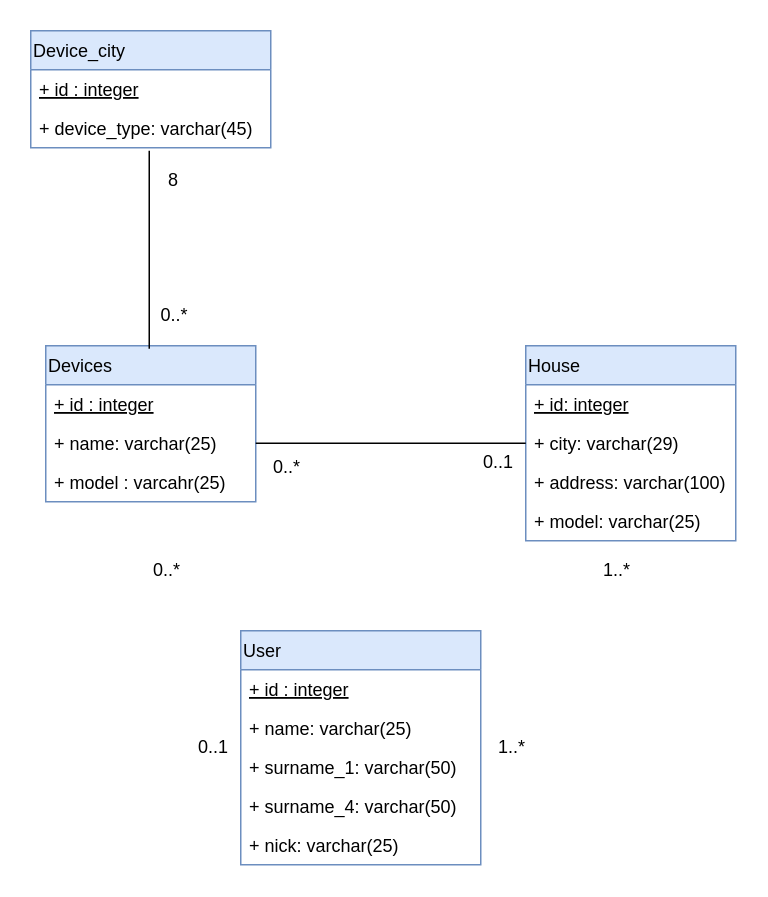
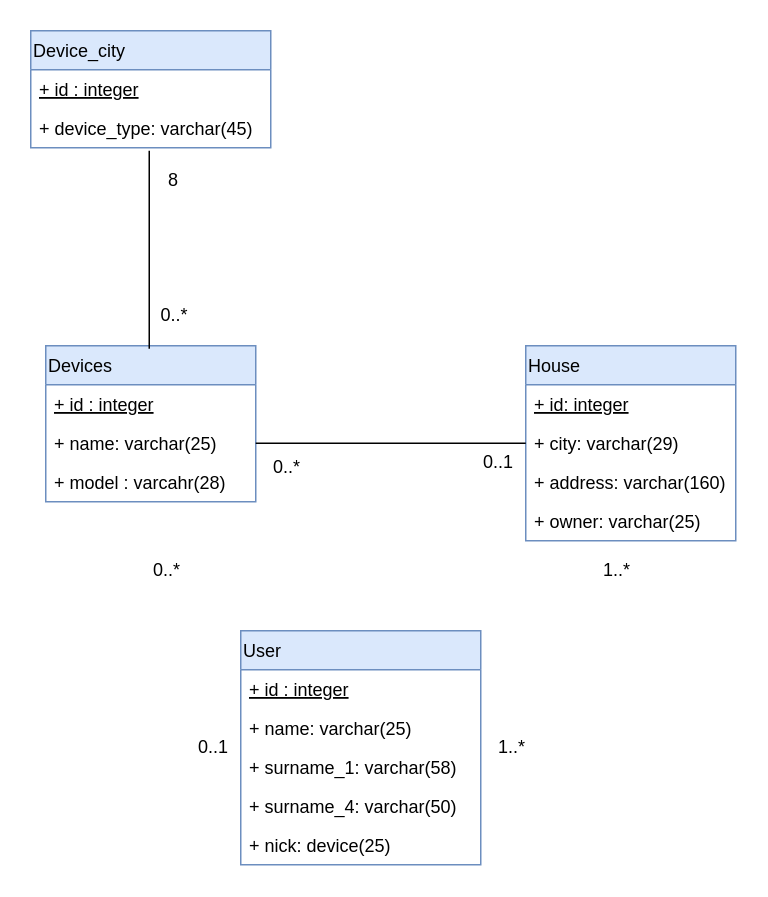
- <mxCell id="5" value="+ model : varcahr(25)" style="text;strokeColor=none;fillColor=none;align=left;verticalAlign=top;spacingLeft=4;spacingRight=4;overflow=hidden;rotatable=0;points=[[0,0.5],[1,0.5]];portConstraint=eastwest;" vertex="1" parent="2"><mxGeometry y="78" width="140" height="26" as="geometry" /></mxCell>
+ <mxCell id="5" value="+ model : varcahr(28)" style="text;strokeColor=none;fillColor=none;align=left;verticalAlign=top;spacingLeft=4;spacingRight=4;overflow=hidden;rotatable=0;points=[[0,0.5],[1,0.5]];portConstraint=eastwest;" vertex="1" parent="2"><mxGeometry y="78" width="140" height="26" as="geometry" /></mxCell>
- <mxCell id="9" value="+ address: varchar(100)&#10;" style="text;strokeColor=none;fillColor=none;align=left;verticalAlign=top;spacingLeft=4;spacingRight=4;overflow=hidden;rotatable=0;points=[[0,0.5],[1,0.5]];portConstraint=eastwest;" vertex="1" parent="6"><mxGeometry y="78" width="140" height="26" as="geometry" /></mxCell>
+ <mxCell id="9" value="+ address: varchar(160)&#10;" style="text;strokeColor=none;fillColor=none;align=left;verticalAlign=top;spacingLeft=4;spacingRight=4;overflow=hidden;rotatable=0;points=[[0,0.5],[1,0.5]];portConstraint=eastwest;" vertex="1" parent="6"><mxGeometry y="78" width="140" height="26" as="geometry" /></mxCell>
- <mxCell id="10" value="+ model: varchar(25)" style="text;strokeColor=none;fillColor=none;align=left;verticalAlign=top;spacingLeft=4;spacingRight=4;overflow=hidden;rotatable=0;points=[[0,0.5],[1,0.5]];portConstraint=eastwest;" vertex="1" parent="6"><mxGeometry y="104" width="140" height="26" as="geometry" /></mxCell>
+ <mxCell id="10" value="+ owner: varchar(25)" style="text;strokeColor=none;fillColor=none;align=left;verticalAlign=top;spacingLeft=4;spacingRight=4;overflow=hidden;rotatable=0;points=[[0,0.5],[1,0.5]];portConstraint=eastwest;" vertex="1" parent="6"><mxGeometry y="104" width="140" height="26" as="geometry" /></mxCell>
- <mxCell id="14" value="+ surname_1: varchar(50)&#10;" style="text;strokeColor=none;fillColor=none;align=left;verticalAlign=top;spacingLeft=4;spacingRight=4;overflow=hidden;rotatable=0;points=[[0,0.5],[1,0.5]];portConstraint=eastwest;" vertex="1" parent="11"><mxGeometry y="78" width="160" height="26" as="geometry" /></mxCell>
+ <mxCell id="14" value="+ surname_1: varchar(58)&#10;" style="text;strokeColor=none;fillColor=none;align=left;verticalAlign=top;spacingLeft=4;spacingRight=4;overflow=hidden;rotatable=0;points=[[0,0.5],[1,0.5]];portConstraint=eastwest;" vertex="1" parent="11"><mxGeometry y="78" width="160" height="26" as="geometry" /></mxCell>
- <mxCell id="16" value="+ nick: varchar(25)" style="text;strokeColor=none;fillColor=none;align=left;verticalAlign=top;spacingLeft=4;spacingRight=4;overflow=hidden;rotatable=0;points=[[0,0.5],[1,0.5]];portConstraint=eastwest;" vertex="1" parent="11"><mxGeometry y="130" width="160" height="26" as="geometry" /></mxCell>
+ <mxCell id="16" value="+ nick: device(25)" style="text;strokeColor=none;fillColor=none;align=left;verticalAlign=top;spacingLeft=4;spacingRight=4;overflow=hidden;rotatable=0;points=[[0,0.5],[1,0.5]];portConstraint=eastwest;" vertex="1" parent="11"><mxGeometry y="130" width="160" height="26" as="geometry" /></mxCell>
